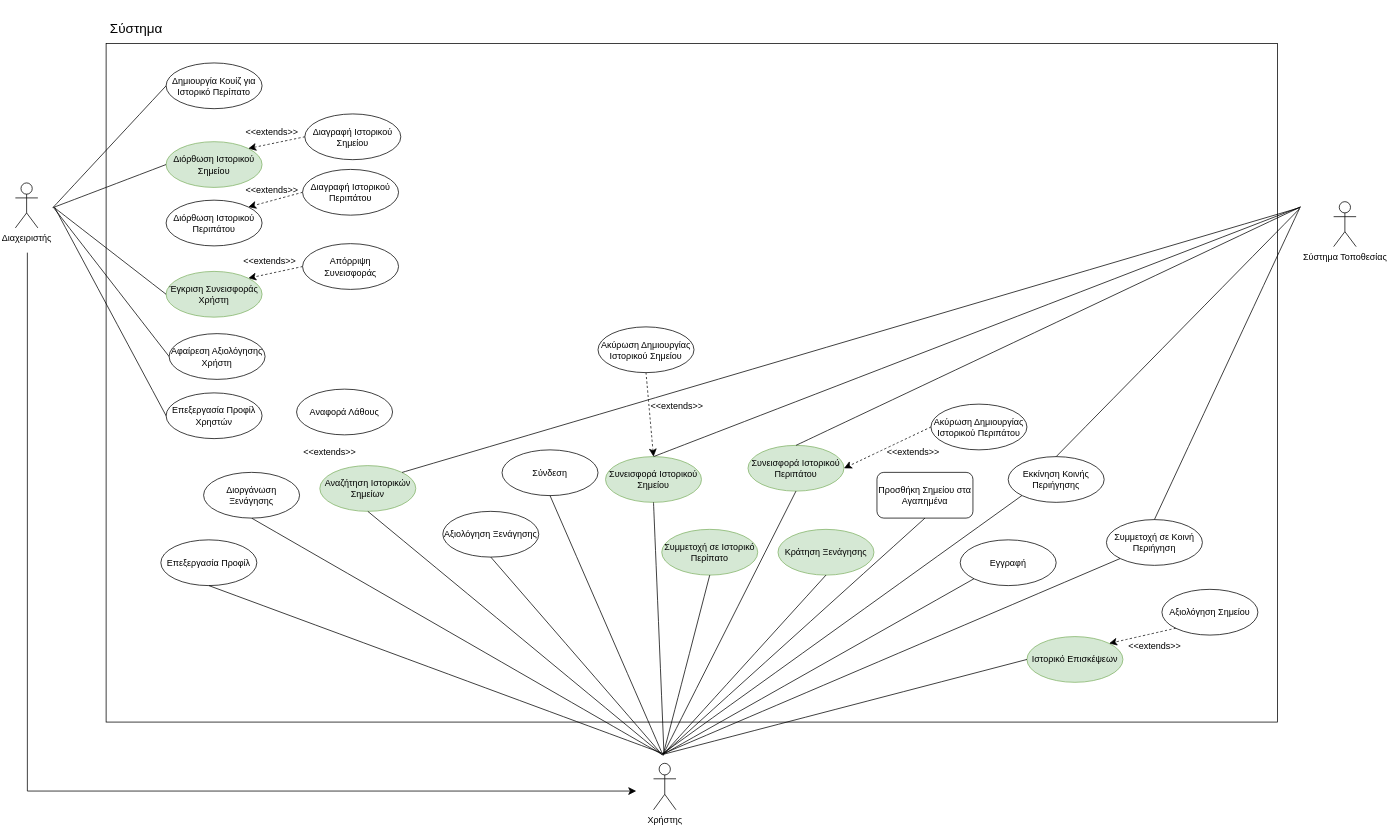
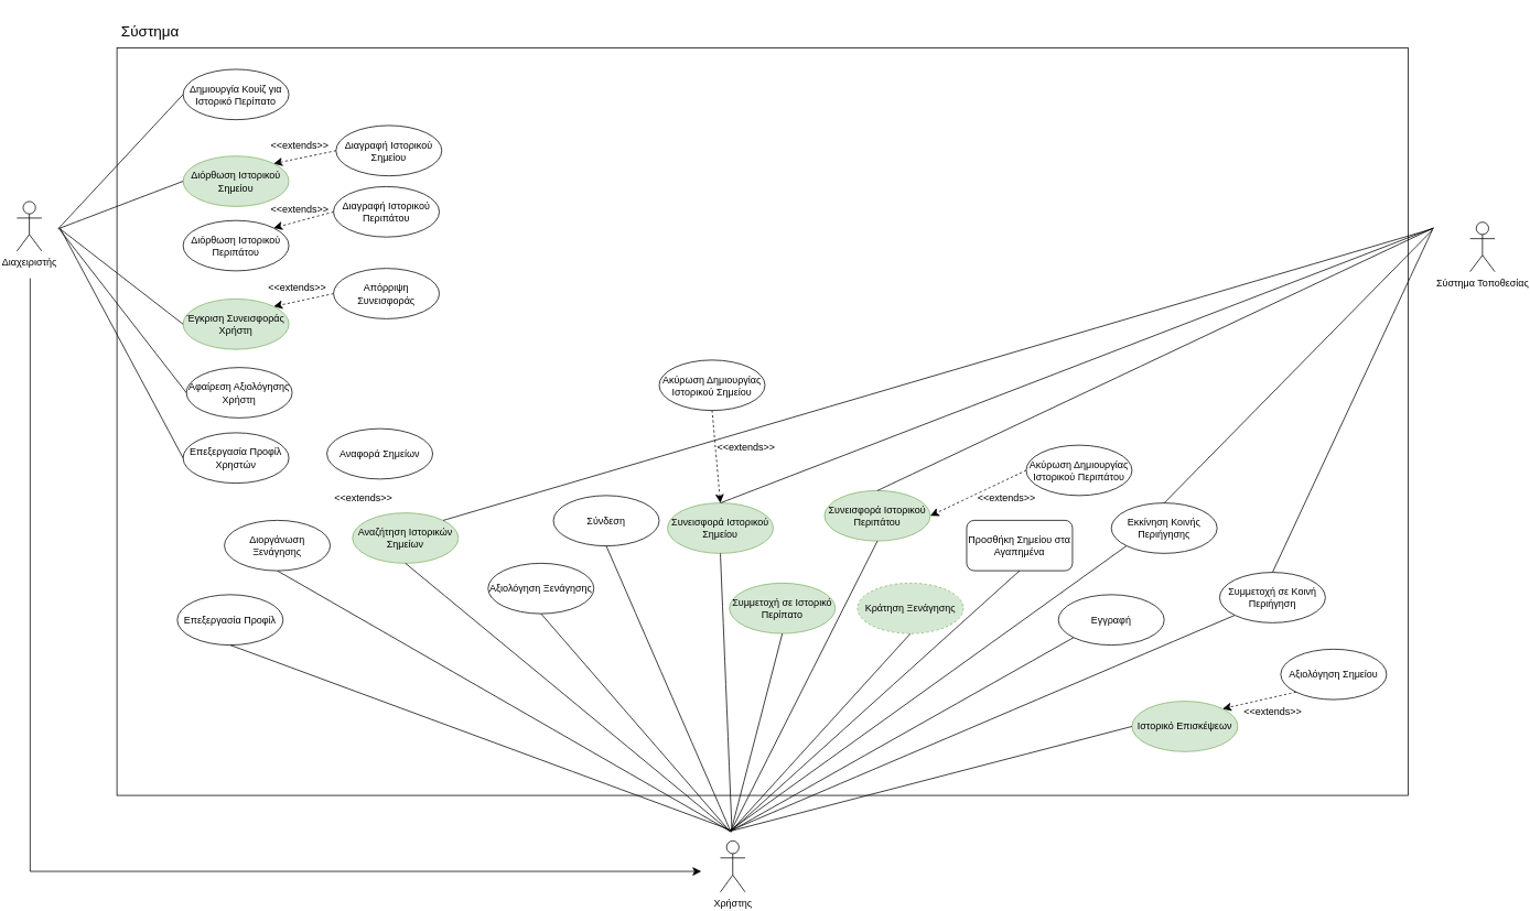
- <mxCell id="64" value="Αναφορά Λάθους" style="ellipse;whiteSpace=wrap;html=1;" vertex="1" parent="1"><mxGeometry x="395" y="518" width="128" height="61" as="geometry" /></mxCell>
+ <mxCell id="64" value="Αναφορά Σημείων" style="ellipse;whiteSpace=wrap;html=1;" vertex="1" parent="1"><mxGeometry x="395" y="518" width="128" height="61" as="geometry" /></mxCell>
- <mxCell id="32" value="Κράτηση Ξενάγησης" style="ellipse;whiteSpace=wrap;html=1;fillColor=#d5e8d4;strokeColor=#82b366;" vertex="1" parent="1"><mxGeometry x="1037" y="705" width="128" height="61" as="geometry" /></mxCell>
+ <mxCell id="32" value="Κράτηση Ξενάγησης" style="ellipse;whiteSpace=wrap;html=1;fillColor=#d5e8d4;strokeColor=#82b366;dashed=1;" vertex="1" parent="1"><mxGeometry x="1037" y="705" width="128" height="61" as="geometry" /></mxCell>
